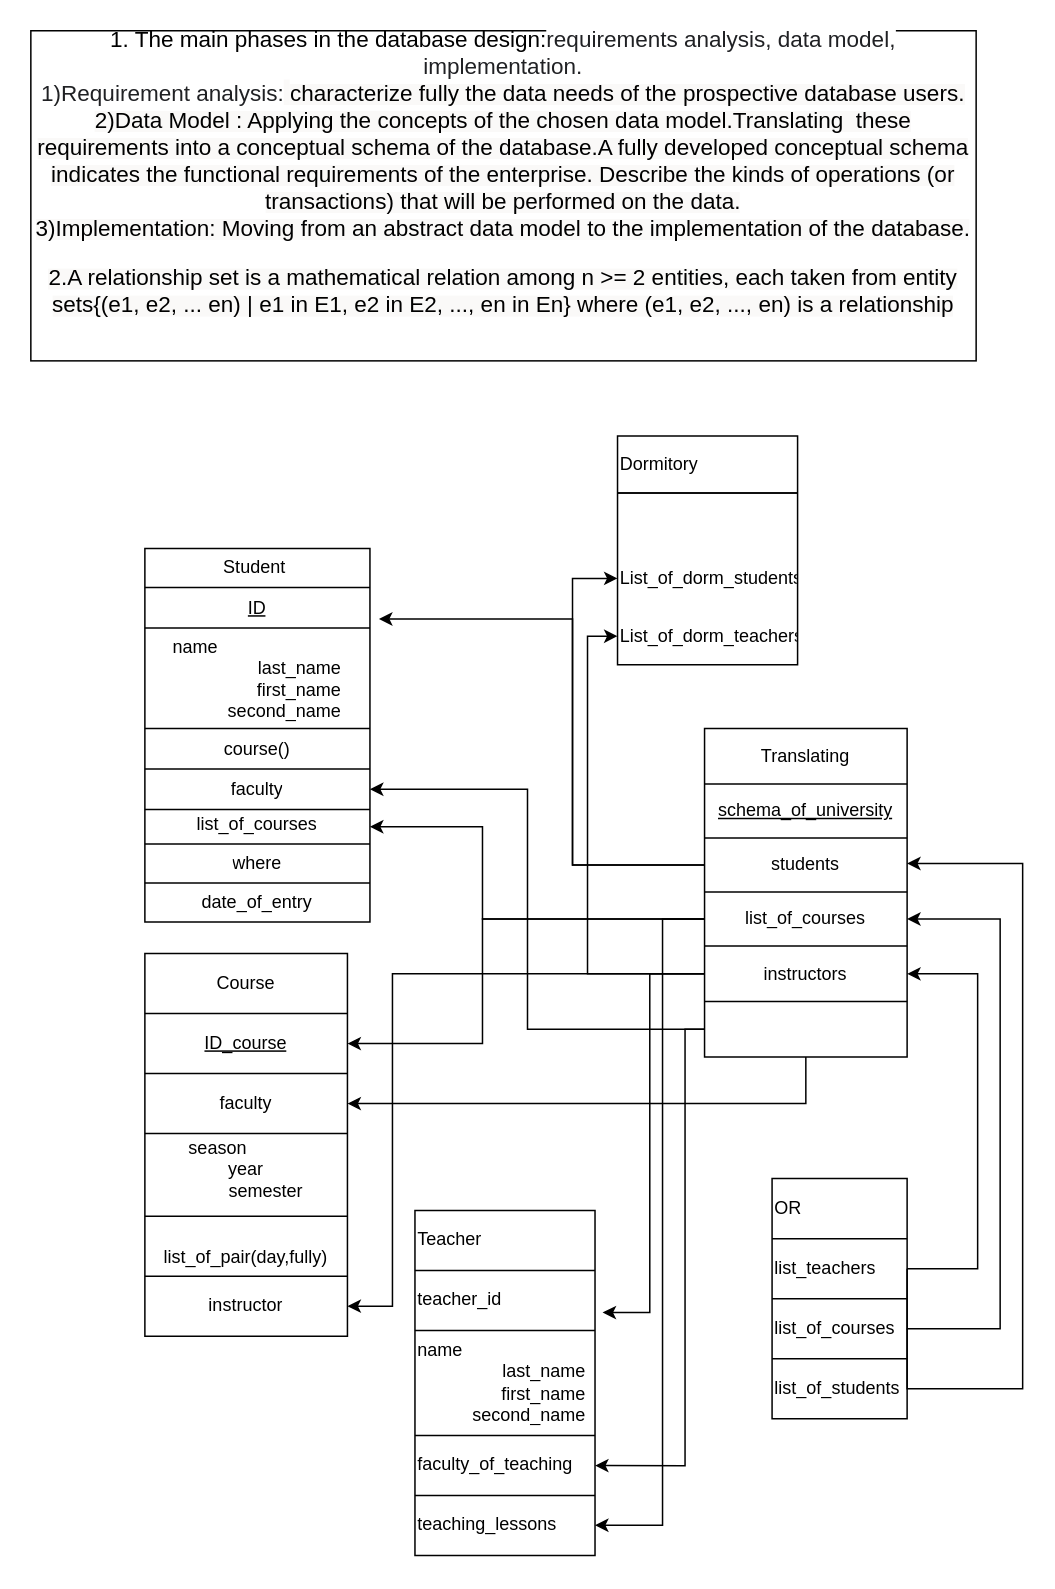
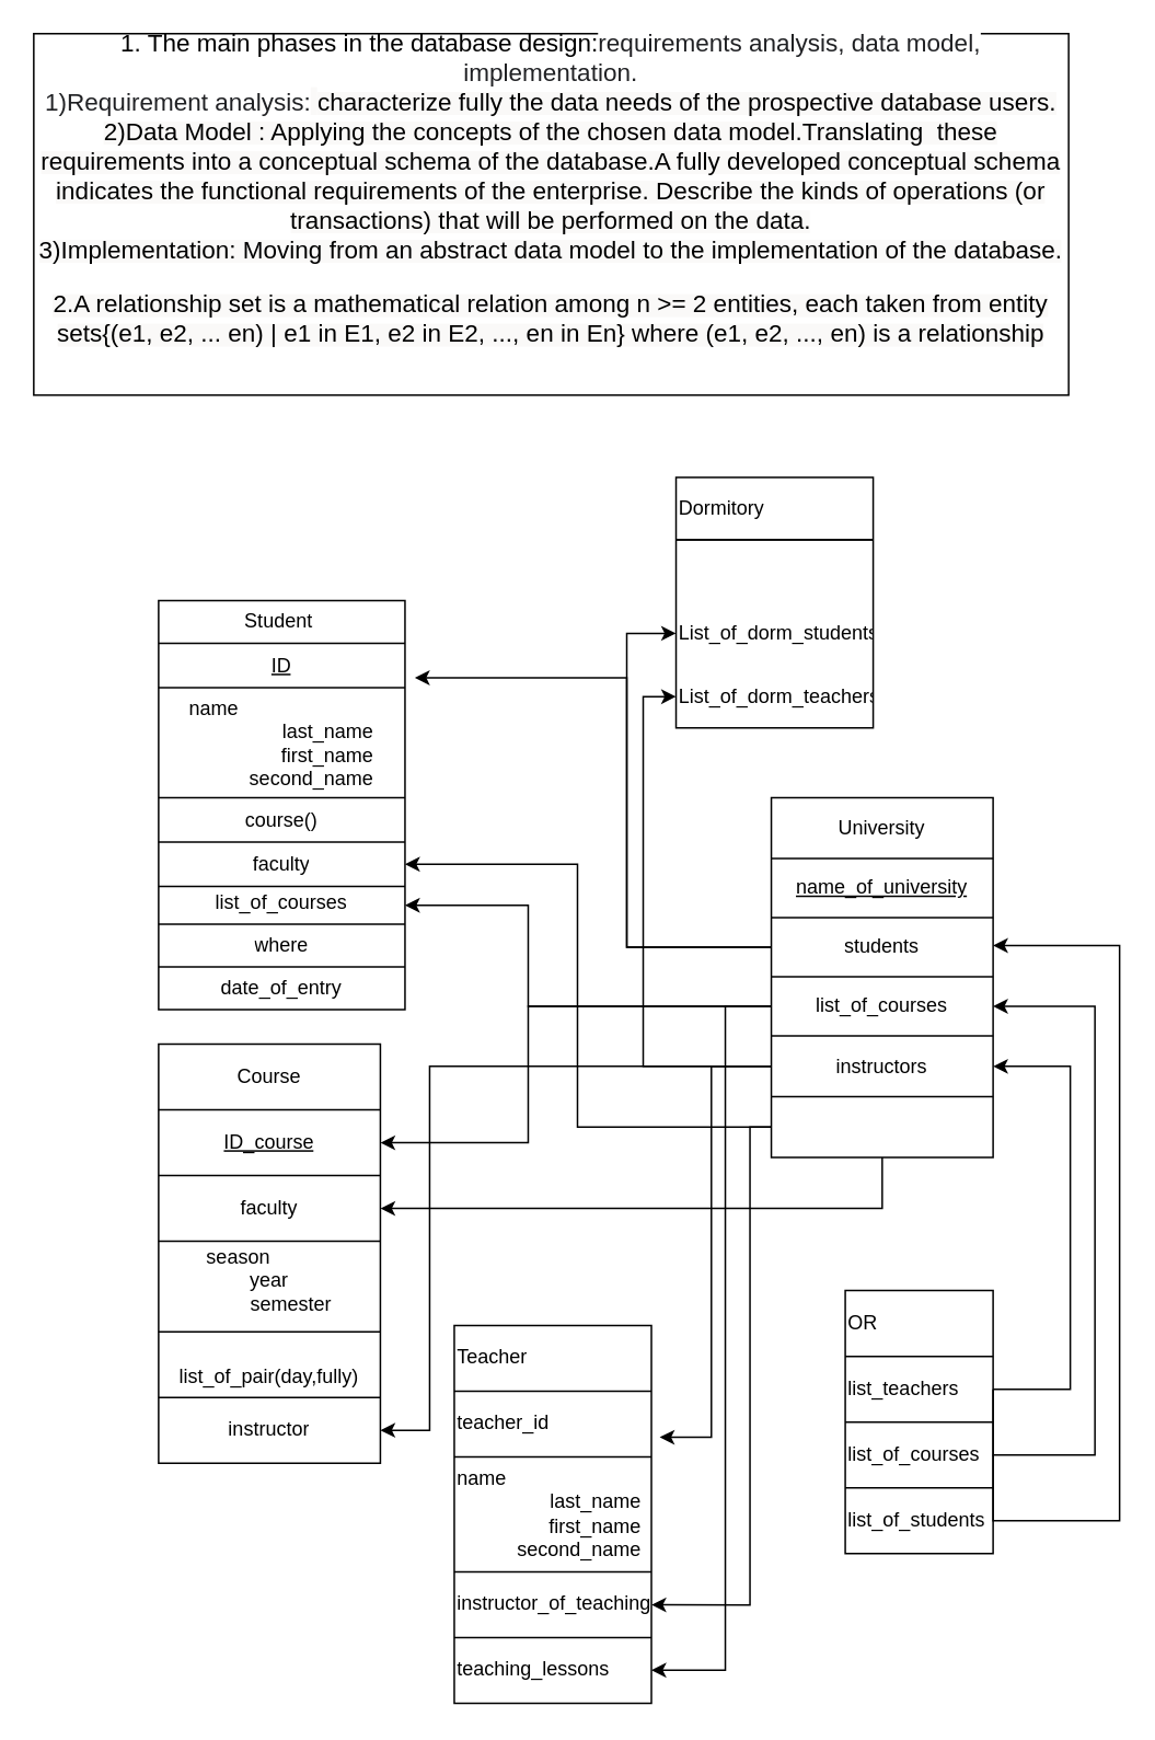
- <mxCell id="22" value="Translating" style="shape=partialRectangle;html=1;whiteSpace=wrap;connectable=0;overflow=hidden;fillColor=none;top=0;left=0;bottom=0;right=0;pointerEvents=1;fontFamily=Helvetica;fontSize=12;fontColor=#000000;align=center;" vertex="1" parent="21"><mxGeometry width="135" height="37" as="geometry"><mxRectangle width="135" height="37" as="alternateBounds" /></mxGeometry></mxCell>
+ <mxCell id="22" value="University" style="shape=partialRectangle;html=1;whiteSpace=wrap;connectable=0;overflow=hidden;fillColor=none;top=0;left=0;bottom=0;right=0;pointerEvents=1;fontFamily=Helvetica;fontSize=12;fontColor=#000000;align=center;" vertex="1" parent="21"><mxGeometry width="135" height="37" as="geometry"><mxRectangle width="135" height="37" as="alternateBounds" /></mxGeometry></mxCell>
- <mxCell id="24" value="&lt;u&gt;schema_of_university&lt;/u&gt;" style="shape=partialRectangle;html=1;whiteSpace=wrap;connectable=0;overflow=hidden;fillColor=none;top=0;left=0;bottom=0;right=0;pointerEvents=1;fontFamily=Helvetica;fontSize=12;fontColor=#000000;align=center;" vertex="1" parent="23"><mxGeometry width="135" height="36" as="geometry"><mxRectangle width="135" height="36" as="alternateBounds" /></mxGeometry></mxCell>
+ <mxCell id="24" value="&lt;u&gt;name_of_university&lt;/u&gt;" style="shape=partialRectangle;html=1;whiteSpace=wrap;connectable=0;overflow=hidden;fillColor=none;top=0;left=0;bottom=0;right=0;pointerEvents=1;fontFamily=Helvetica;fontSize=12;fontColor=#000000;align=center;" vertex="1" parent="23"><mxGeometry width="135" height="36" as="geometry"><mxRectangle width="135" height="36" as="alternateBounds" /></mxGeometry></mxCell>
- <mxCell id="61" value="faculty_of_teaching" style="shape=partialRectangle;html=1;whiteSpace=wrap;connectable=0;overflow=hidden;fillColor=none;top=0;left=0;bottom=0;right=0;pointerEvents=1;fontFamily=Helvetica;fontSize=12;fontColor=#000000;align=left;" vertex="1" parent="60"><mxGeometry width="120" height="40" as="geometry"><mxRectangle width="120" height="40" as="alternateBounds" /></mxGeometry></mxCell>
+ <mxCell id="61" value="instructor_of_teaching" style="shape=partialRectangle;html=1;whiteSpace=wrap;connectable=0;overflow=hidden;fillColor=none;top=0;left=0;bottom=0;right=0;pointerEvents=1;fontFamily=Helvetica;fontSize=12;fontColor=#000000;align=left;" vertex="1" parent="60"><mxGeometry width="120" height="40" as="geometry"><mxRectangle width="120" height="40" as="alternateBounds" /></mxGeometry></mxCell>
